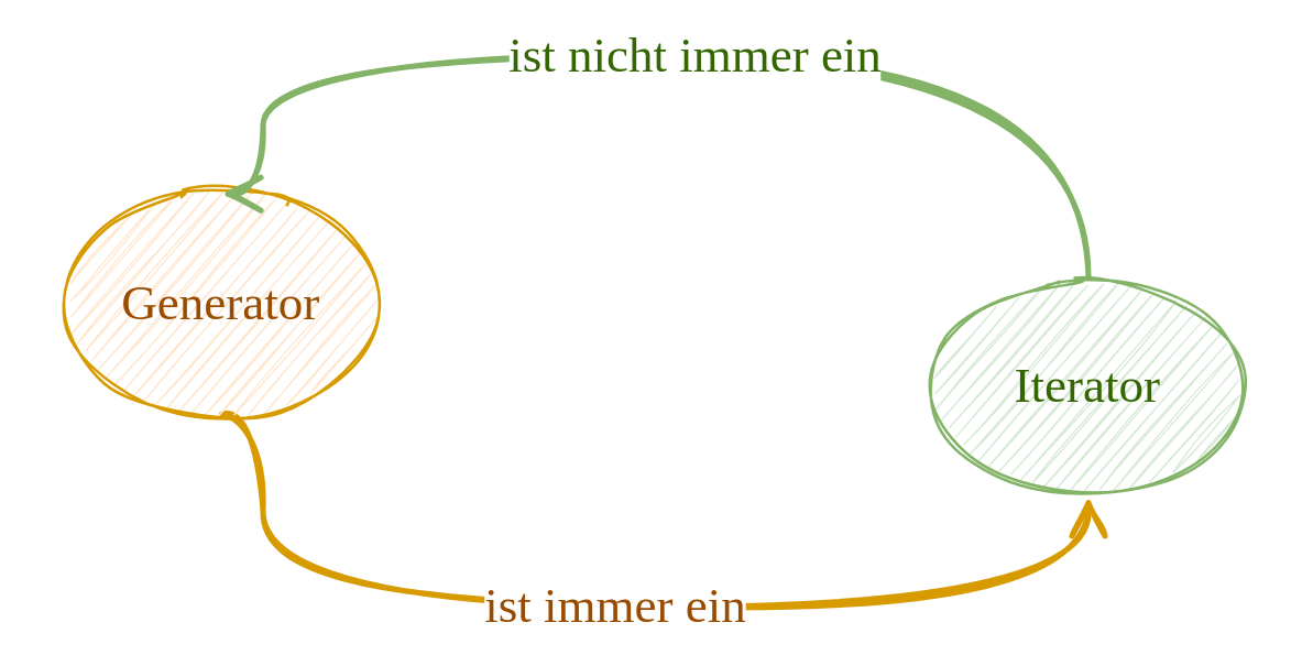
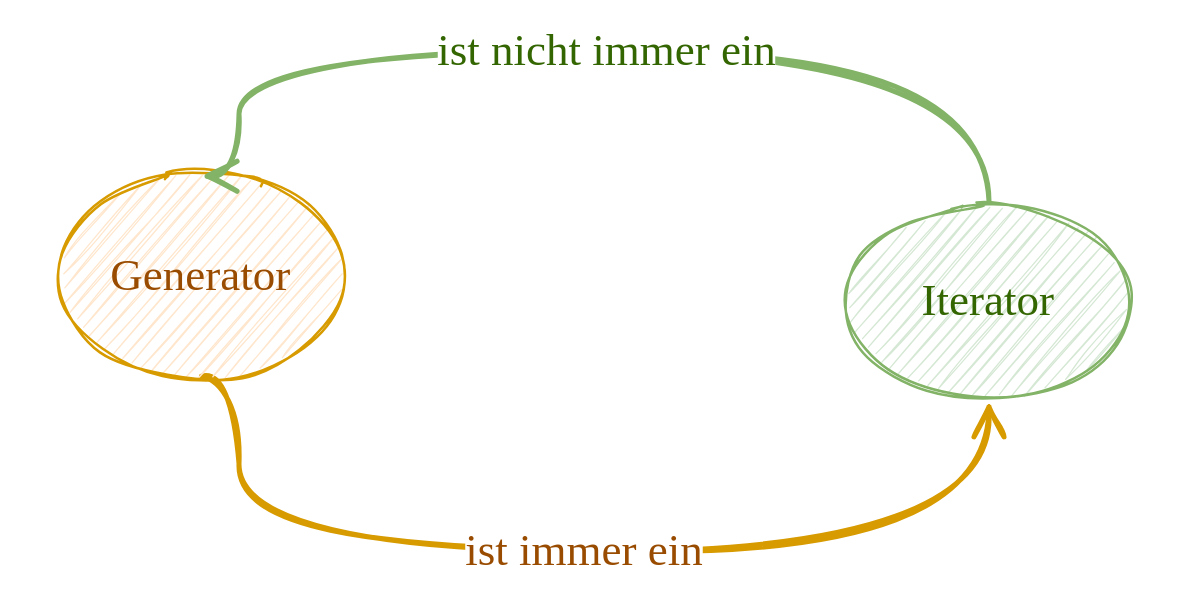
- <mxCell id="5" value="Iterator" style="ellipse;whiteSpace=wrap;html=1;fillColor=#d5e8d4;strokeColor=#82b366;sketch=1;fontSize=18;fontFamily=Comic Sans MS;fontColor=#336600;" vertex="1" parent="1"><mxGeometry x="335" y="100" width="120" height="80" as="geometry" /></mxCell>
+ <mxCell id="5" value="Iterator" style="ellipse;whiteSpace=wrap;html=1;fillColor=#d5e8d4;strokeColor=#82b366;sketch=1;fontSize=18;fontFamily=Comic Sans MS;fontColor=#336600;" vertex="1" parent="1"><mxGeometry x="335" y="80" width="120" height="80" as="geometry" /></mxCell>
